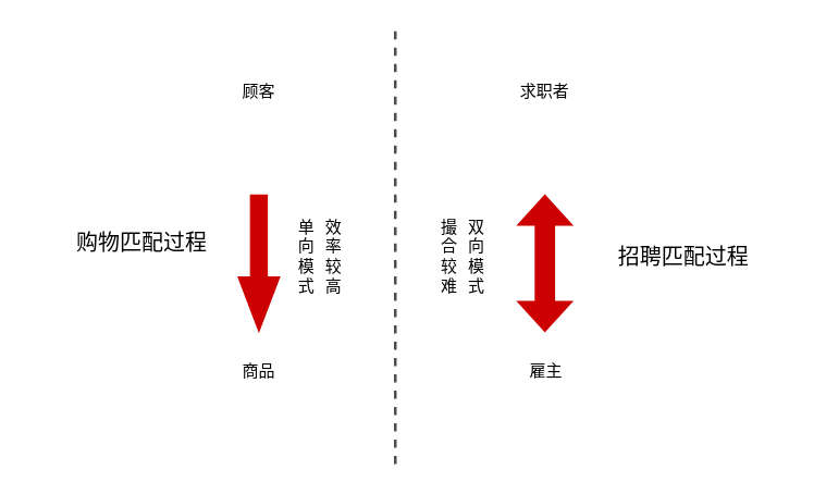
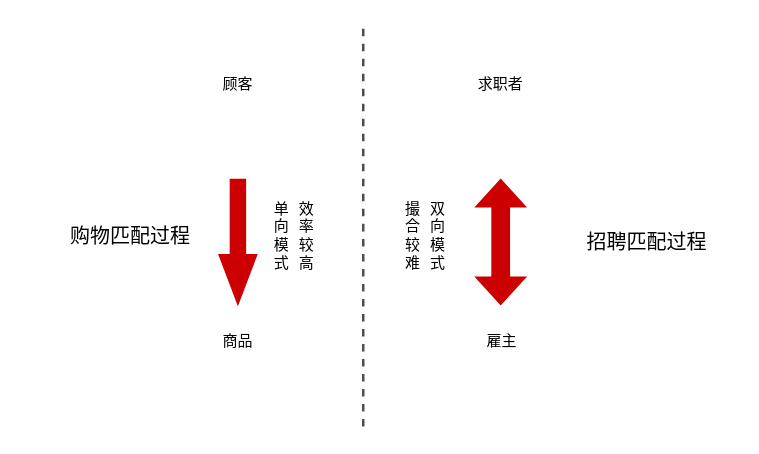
- <mxCell id="14" value="&lt;font face=&quot;黑体&quot; style=&quot;font-size: 16px&quot;&gt;购物匹配过程&lt;/font&gt;" style="text;html=1;strokeColor=none;fillColor=none;align=center;verticalAlign=middle;whiteSpace=wrap;rounded=0;hachureGap=4;pointerEvents=0;" parent="2" vertex="1"><mxGeometry x="31.52" y="137.5" width="104.24" height="40" as="geometry" /></mxCell>
+ <mxCell id="14" value="&lt;font face=&quot;黑体&quot; style=&quot;font-size: 16px&quot;&gt;购物匹配过程&lt;/font&gt;" style="text;html=1;strokeColor=none;fillColor=none;align=center;verticalAlign=middle;whiteSpace=wrap;rounded=0;hachureGap=4;pointerEvents=0;" parent="2" vertex="1"><mxGeometry x="31.52" y="147.5" width="104.24" height="40" as="geometry" /></mxCell>
- <mxCell id="15" value="&lt;font face=&quot;黑体&quot; style=&quot;font-size: 16px&quot;&gt;招聘匹配过程&lt;/font&gt;" style="text;html=1;strokeColor=none;fillColor=none;align=center;verticalAlign=middle;whiteSpace=wrap;rounded=0;hachureGap=4;pointerEvents=0;" parent="2" vertex="1"><mxGeometry x="429.94" y="147.5" width="104.24" height="40" as="geometry" /></mxCell>
+ <mxCell id="15" value="&lt;font face=&quot;黑体&quot; style=&quot;font-size: 16px&quot;&gt;招聘匹配过程&lt;/font&gt;" style="text;html=1;strokeColor=none;fillColor=none;align=center;verticalAlign=middle;whiteSpace=wrap;rounded=0;hachureGap=4;pointerEvents=0;" parent="2" vertex="1"><mxGeometry x="444.94" y="152.5" width="104.24" height="40" as="geometry" /></mxCell>
